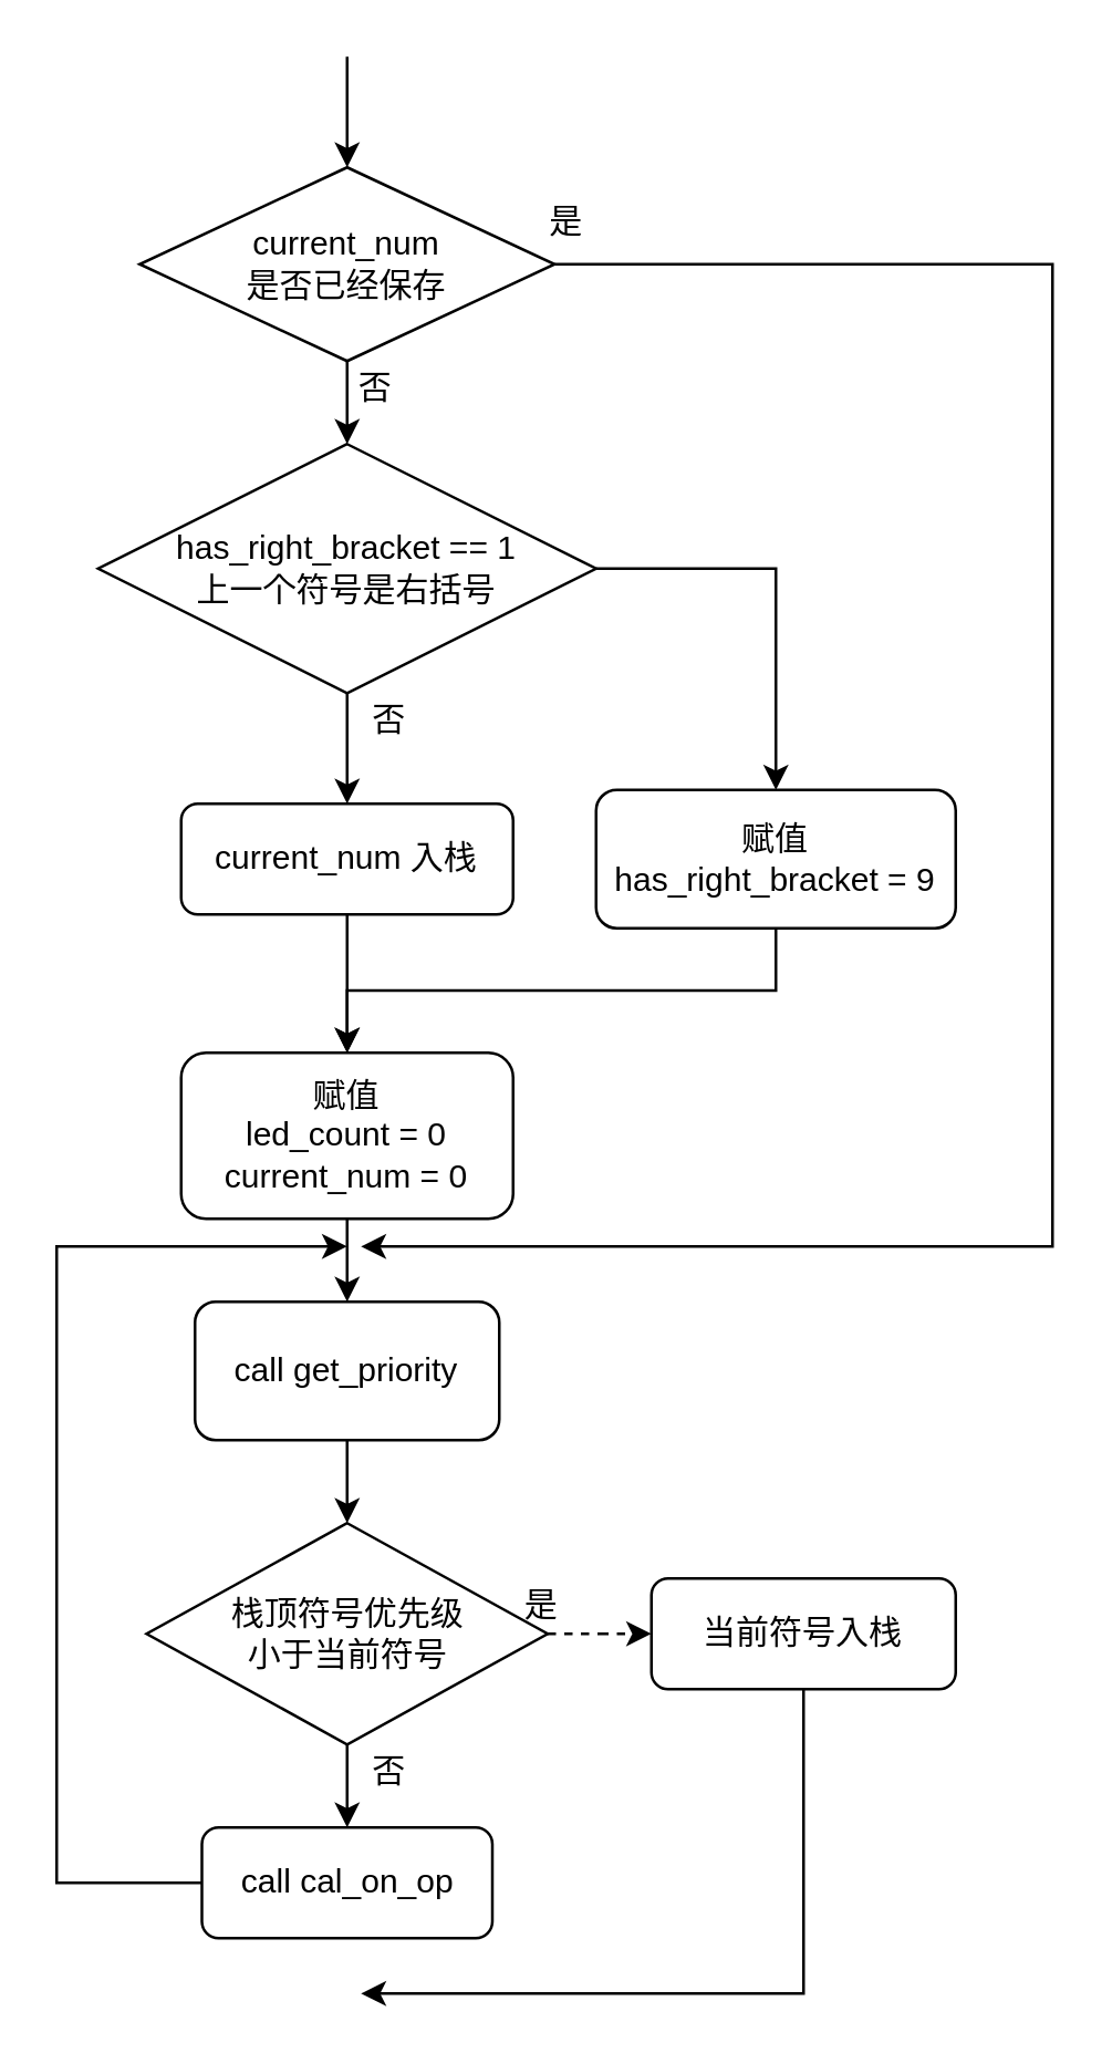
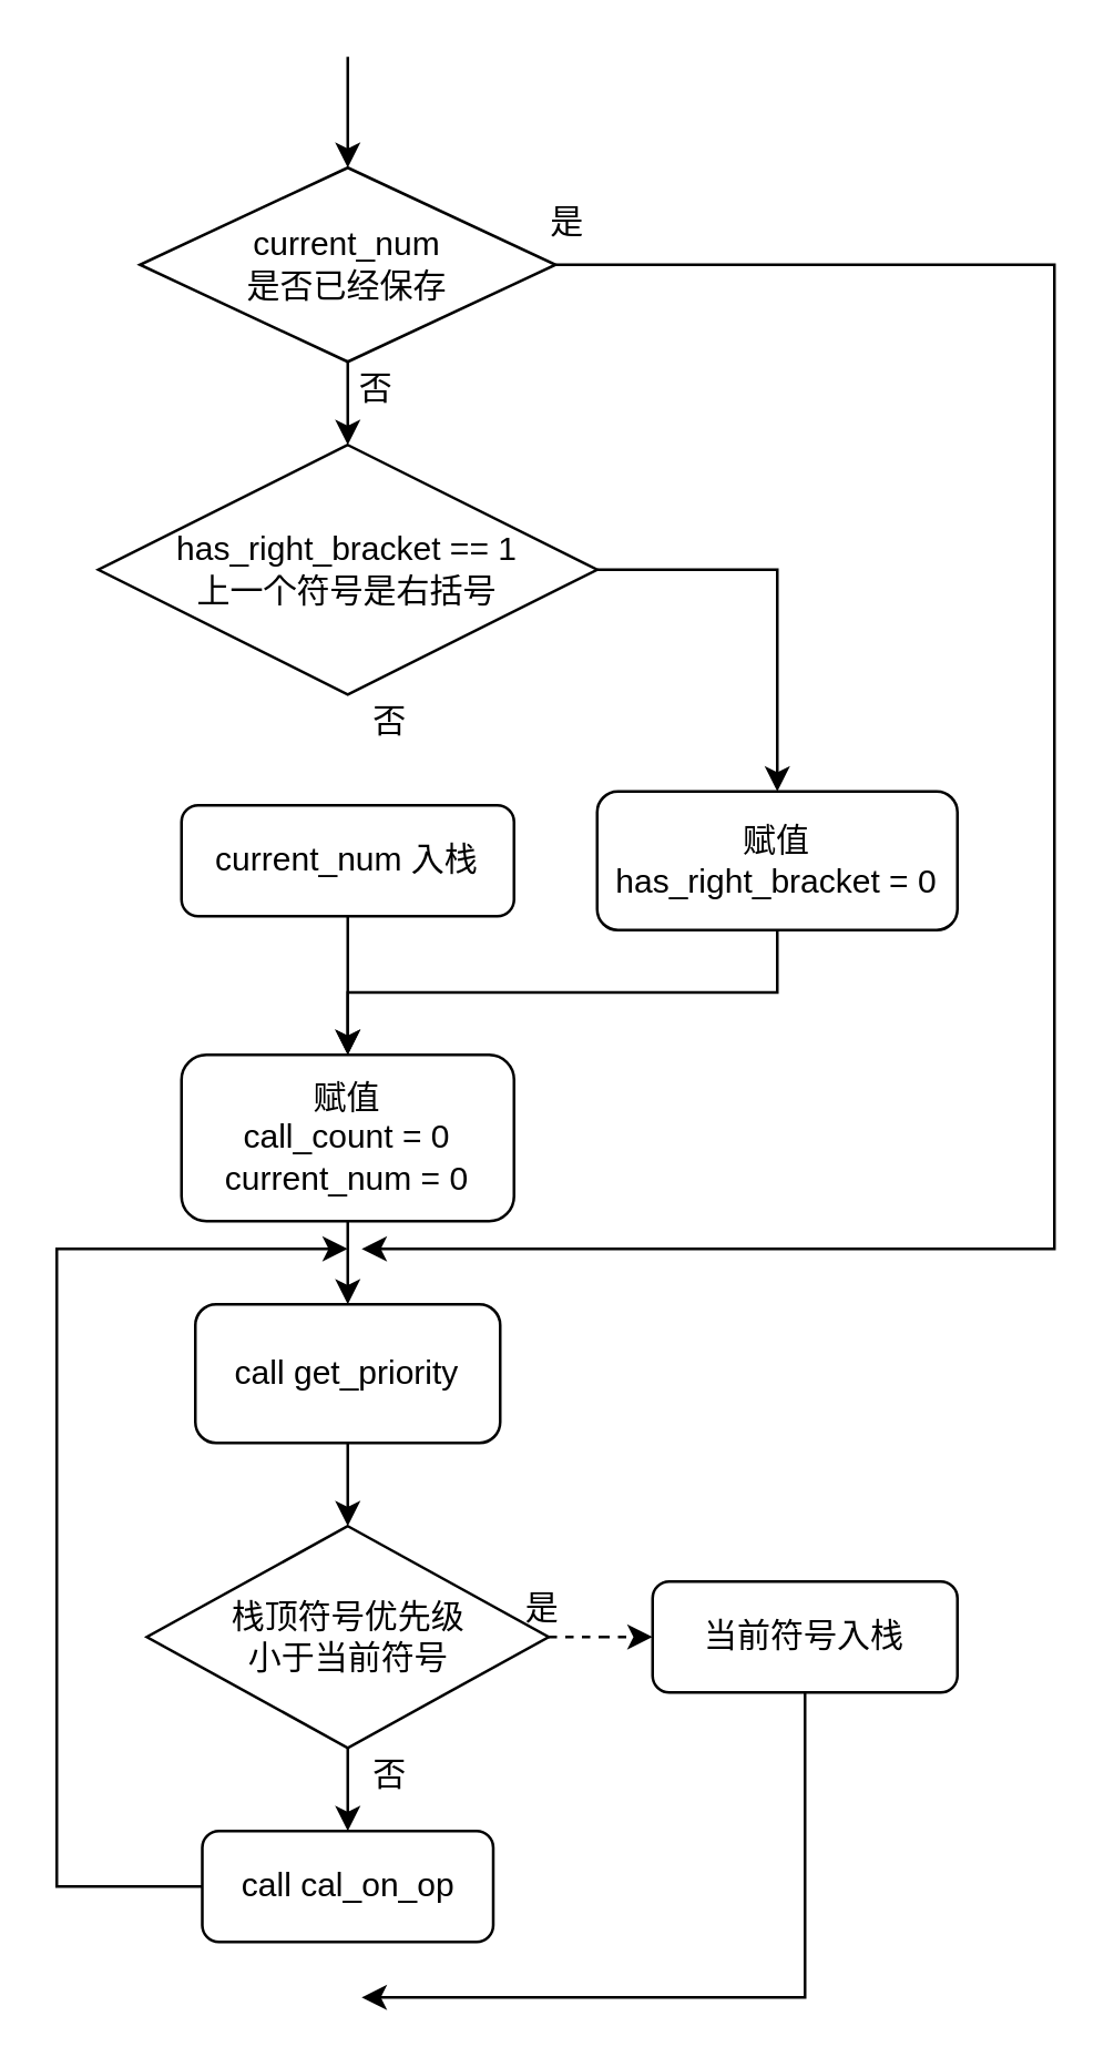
- <mxCell id="5" style="edgeStyle=orthogonalEdgeStyle;rounded=0;orthogonalLoop=1;jettySize=auto;html=1;entryX=0.5;entryY=0;entryDx=0;entryDy=0;" edge="1" parent="1" source="7" target="9"><mxGeometry relative="1" as="geometry" /></mxCell>
- <mxCell id="13" value="&lt;div&gt;赋值&lt;/div&gt;&lt;div&gt;has_right_bracket = 9&lt;br&gt;&lt;/div&gt;" style="rounded=1;whiteSpace=wrap;html=1;" vertex="1" parent="1"><mxGeometry x="215" y="285" width="130" height="50" as="geometry" /></mxCell>
+ <mxCell id="13" value="&lt;div&gt;赋值&lt;/div&gt;&lt;div&gt;has_right_bracket = 0&lt;br&gt;&lt;/div&gt;" style="rounded=1;whiteSpace=wrap;html=1;" vertex="1" parent="1"><mxGeometry x="215" y="285" width="130" height="50" as="geometry" /></mxCell>
- <mxCell id="15" value="&lt;div&gt;赋值&lt;br&gt;&lt;/div&gt;&lt;div&gt;led_count = 0&lt;/div&gt;&lt;div&gt;current_num = 0&lt;br&gt;&lt;/div&gt;" style="whiteSpace=wrap;html=1;rounded=1;" vertex="1" parent="1"><mxGeometry x="65" y="380" width="120" height="60" as="geometry" /></mxCell>
+ <mxCell id="15" value="&lt;div&gt;赋值&lt;br&gt;&lt;/div&gt;&lt;div&gt;call_count = 0&lt;/div&gt;&lt;div&gt;current_num = 0&lt;br&gt;&lt;/div&gt;" style="whiteSpace=wrap;html=1;rounded=1;" vertex="1" parent="1"><mxGeometry x="65" y="380" width="120" height="60" as="geometry" /></mxCell>
